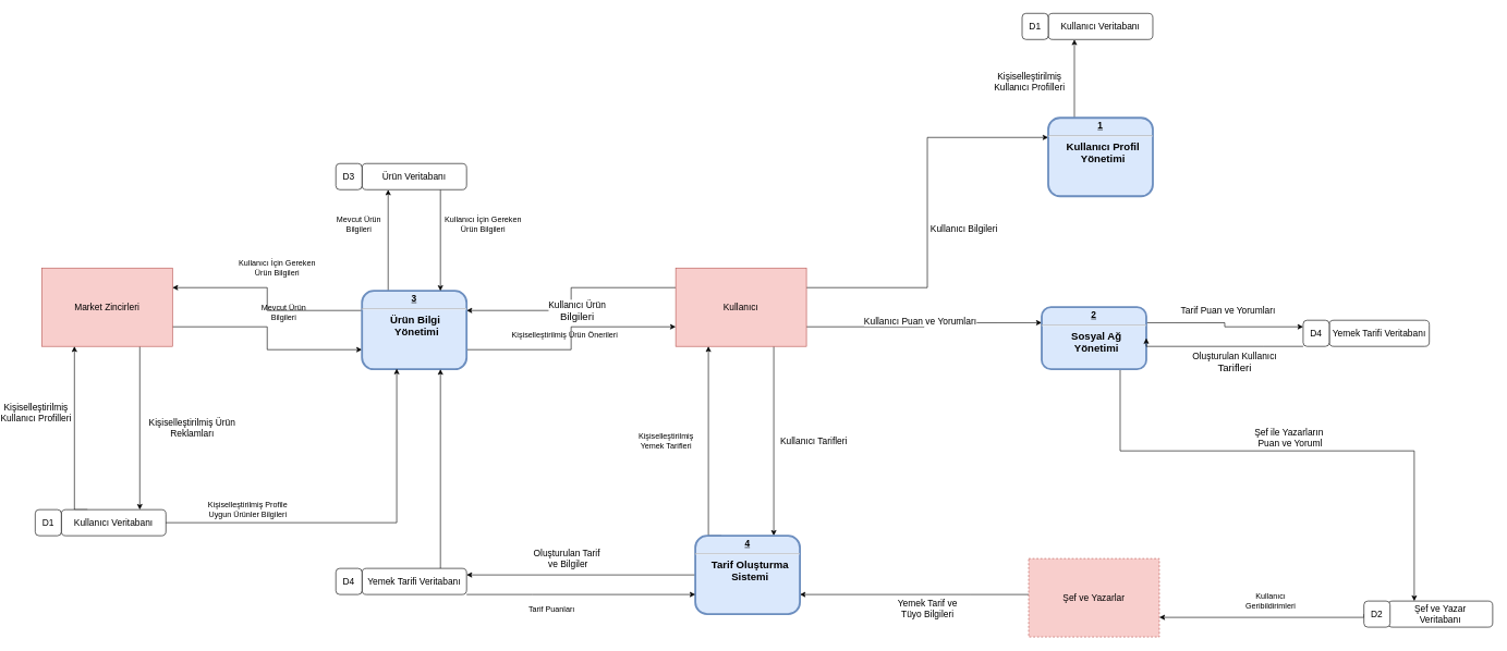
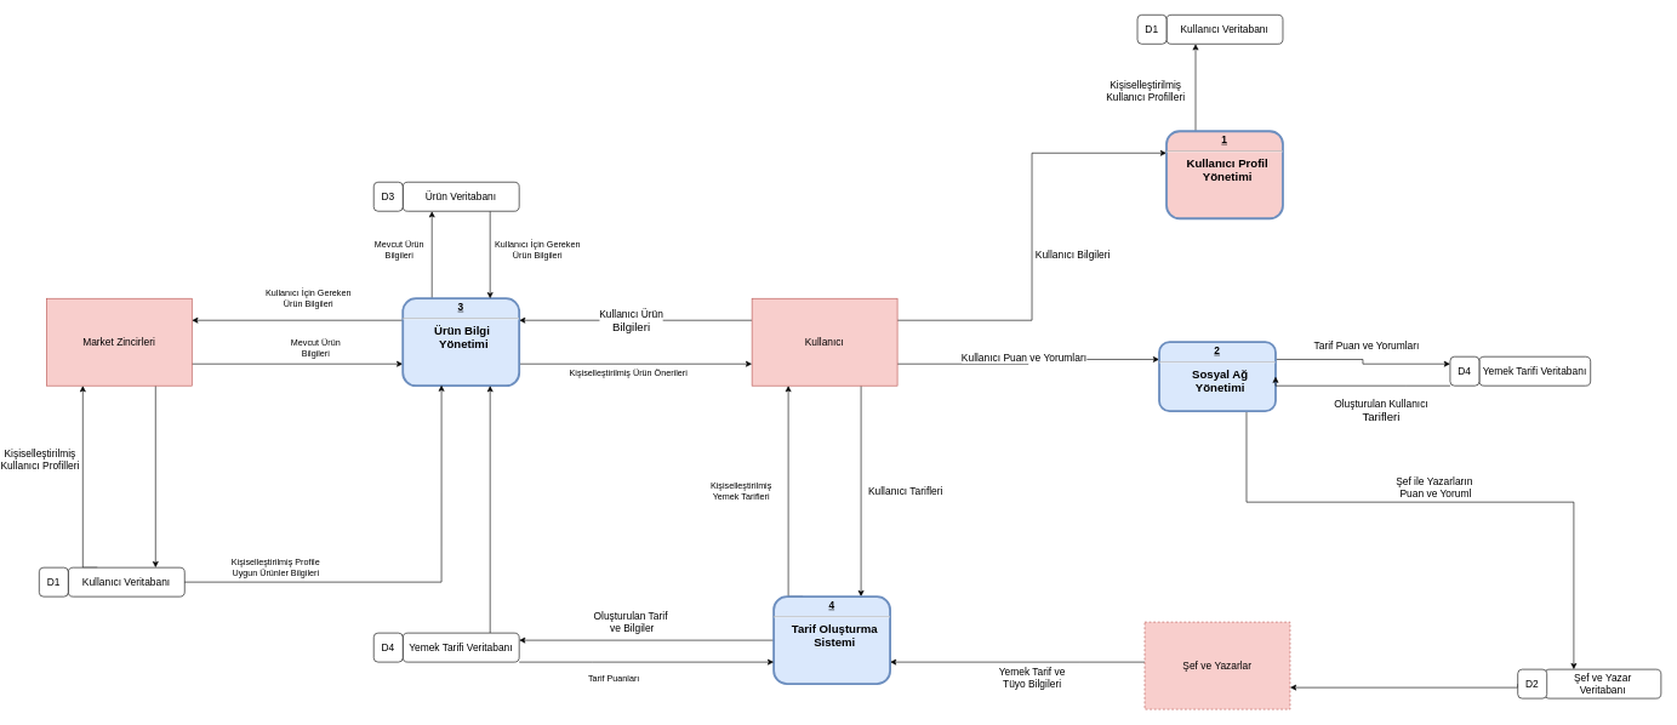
- <mxCell id="27" value="&lt;p style=&quot;margin: 4px 0px 0px; text-decoration: underline;&quot;&gt;&lt;strong&gt;&lt;font style=&quot;font-size: 14px;&quot;&gt;1&lt;/font&gt;&lt;/strong&gt;&lt;/p&gt;&lt;hr&gt;&lt;p style=&quot;margin: 0px; margin-left: 8px;&quot;&gt;&lt;font size=&quot;3&quot;&gt;Kullanıcı Profil&lt;/font&gt;&lt;/p&gt;&lt;p style=&quot;margin: 0px; margin-left: 8px;&quot;&gt;&lt;font size=&quot;3&quot;&gt;Yönetimi&lt;/font&gt;&lt;/p&gt;" style="verticalAlign=middle;align=center;overflow=fill;fontSize=12;fontFamily=Helvetica;html=1;rounded=1;fontStyle=1;strokeWidth=3;fillColor=#dae8fc;strokeColor=#6c8ebf;" parent="1" vertex="1"><mxGeometry x="1570" y="180" width="160" height="120" as="geometry" /></mxCell>
+ <mxCell id="27" value="&lt;p style=&quot;margin: 4px 0px 0px; text-decoration: underline;&quot;&gt;&lt;strong&gt;&lt;font style=&quot;font-size: 14px;&quot;&gt;1&lt;/font&gt;&lt;/strong&gt;&lt;/p&gt;&lt;hr&gt;&lt;p style=&quot;margin: 0px; margin-left: 8px;&quot;&gt;&lt;font size=&quot;3&quot;&gt;Kullanıcı Profil&lt;/font&gt;&lt;/p&gt;&lt;p style=&quot;margin: 0px; margin-left: 8px;&quot;&gt;&lt;font size=&quot;3&quot;&gt;Yönetimi&lt;/font&gt;&lt;/p&gt;" style="verticalAlign=middle;align=center;overflow=fill;fontSize=12;fontFamily=Helvetica;html=1;rounded=1;fontStyle=1;strokeWidth=3;fillColor=#f8cecc;strokeColor=#6c8ebf;" parent="1" vertex="1"><mxGeometry x="1570" y="180" width="160" height="120" as="geometry" /></mxCell>
- <mxCell id="21" value="&lt;p style=&quot;margin: 4px 0px 0px; text-decoration: underline;&quot;&gt;&lt;font style=&quot;font-size: 14px;&quot;&gt;3&lt;/font&gt;&lt;/p&gt;&lt;hr&gt;&lt;p style=&quot;margin: 0px; margin-left: 8px;&quot;&gt;&lt;font size=&quot;3&quot;&gt;Ürün Bilgi&amp;nbsp;&lt;/font&gt;&lt;/p&gt;&lt;p style=&quot;margin: 0px; margin-left: 8px;&quot;&gt;&lt;font size=&quot;3&quot;&gt;Yönetimi&lt;/font&gt;&lt;/p&gt;" style="verticalAlign=middle;align=center;overflow=fill;fontSize=12;fontFamily=Helvetica;html=1;rounded=1;fontStyle=1;strokeWidth=3;fillColor=#dae8fc;strokeColor=#6c8ebf;" parent="1" vertex="1"><mxGeometry x="520" y="445" width="160" height="120" as="geometry" /></mxCell>
+ <mxCell id="21" value="&lt;p style=&quot;margin: 4px 0px 0px; text-decoration: underline;&quot;&gt;&lt;font style=&quot;font-size: 14px;&quot;&gt;3&lt;/font&gt;&lt;/p&gt;&lt;hr&gt;&lt;p style=&quot;margin: 0px; margin-left: 8px;&quot;&gt;&lt;font size=&quot;3&quot;&gt;Ürün Bilgi&amp;nbsp;&lt;/font&gt;&lt;/p&gt;&lt;p style=&quot;margin: 0px; margin-left: 8px;&quot;&gt;&lt;font size=&quot;3&quot;&gt;Yönetimi&lt;/font&gt;&lt;/p&gt;" style="verticalAlign=middle;align=center;overflow=fill;fontSize=12;fontFamily=Helvetica;html=1;rounded=1;fontStyle=1;strokeWidth=3;fillColor=#dae8fc;strokeColor=#6c8ebf;" parent="1" vertex="1"><mxGeometry x="520" y="410" width="160" height="120" as="geometry" /></mxCell>
- <mxCell id="53" value="&lt;font style=&quot;font-size: 14px;&quot;&gt;Oluşturulan Kullanıcı&lt;/font&gt;&lt;div&gt;&lt;font size=&quot;3&quot;&gt;Tarifleri&lt;/font&gt;&lt;/div&gt;" style="text;html=1;align=center;verticalAlign=middle;resizable=0;points=[];autosize=1;strokeColor=none;fillColor=none;fontFamily=Helvetica;fontSize=12;fontColor=default;" parent="1" vertex="1"><mxGeometry x="1780" y="530" width="150" height="50" as="geometry" /></mxCell>
+ <mxCell id="53" value="&lt;font style=&quot;font-size: 14px;&quot;&gt;Oluşturulan Kullanıcı&lt;/font&gt;&lt;div&gt;&lt;font size=&quot;3&quot;&gt;Tarifleri&lt;/font&gt;&lt;/div&gt;" style="text;html=1;align=center;verticalAlign=middle;resizable=0;points=[];autosize=1;strokeColor=none;fillColor=none;fontFamily=Helvetica;fontSize=12;fontColor=default;" parent="1" vertex="1"><mxGeometry x="1790" y="540" width="150" height="50" as="geometry" /></mxCell>
- <mxCell id="54" value="&lt;span style=&quot;font-size: 14px;&quot;&gt;Kişiselleştirilmiş Ürün&lt;/span&gt;&lt;div&gt;&lt;span style=&quot;font-size: 14px;&quot;&gt;Reklamları&lt;/span&gt;&lt;/div&gt;" style="text;html=1;align=center;verticalAlign=middle;resizable=0;points=[];autosize=1;strokeColor=none;fillColor=none;fontFamily=Helvetica;fontSize=12;fontColor=default;" parent="1" vertex="1"><mxGeometry x="180" y="630" width="160" height="50" as="geometry" /></mxCell>
- <mxCell id="50" value="Kullanıcı&lt;div&gt;Geribildirimleri&lt;/div&gt;" style="text;html=1;align=center;verticalAlign=middle;resizable=0;points=[];autosize=1;strokeColor=none;fillColor=none;fontFamily=Helvetica;fontSize=12;fontColor=default;" parent="1" vertex="1"><mxGeometry x="1860" y="900" width="100" height="40" as="geometry" /></mxCell>
